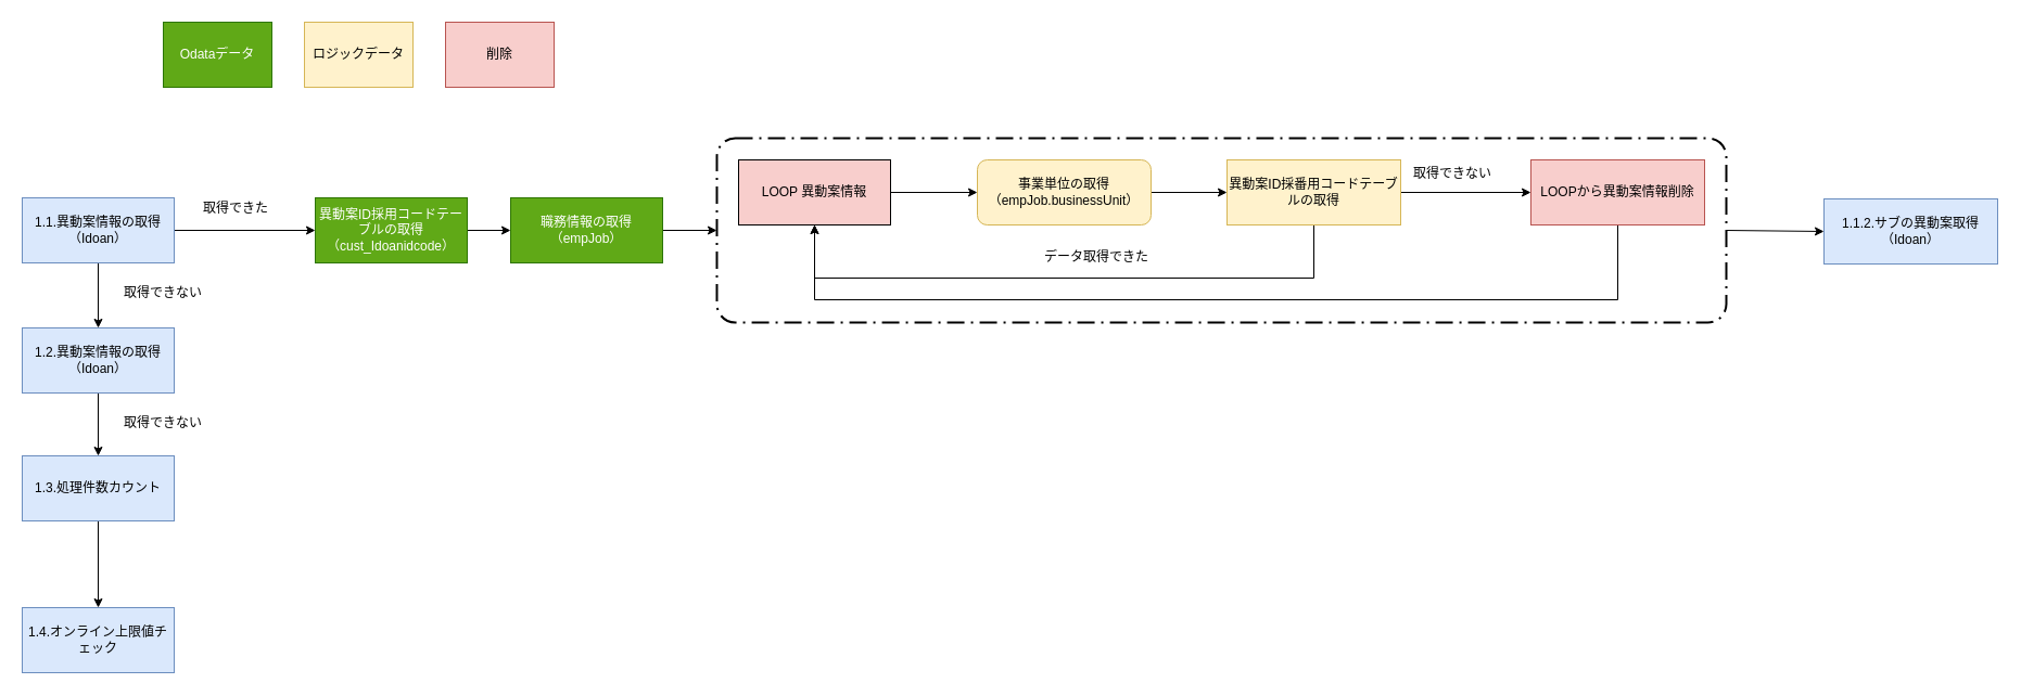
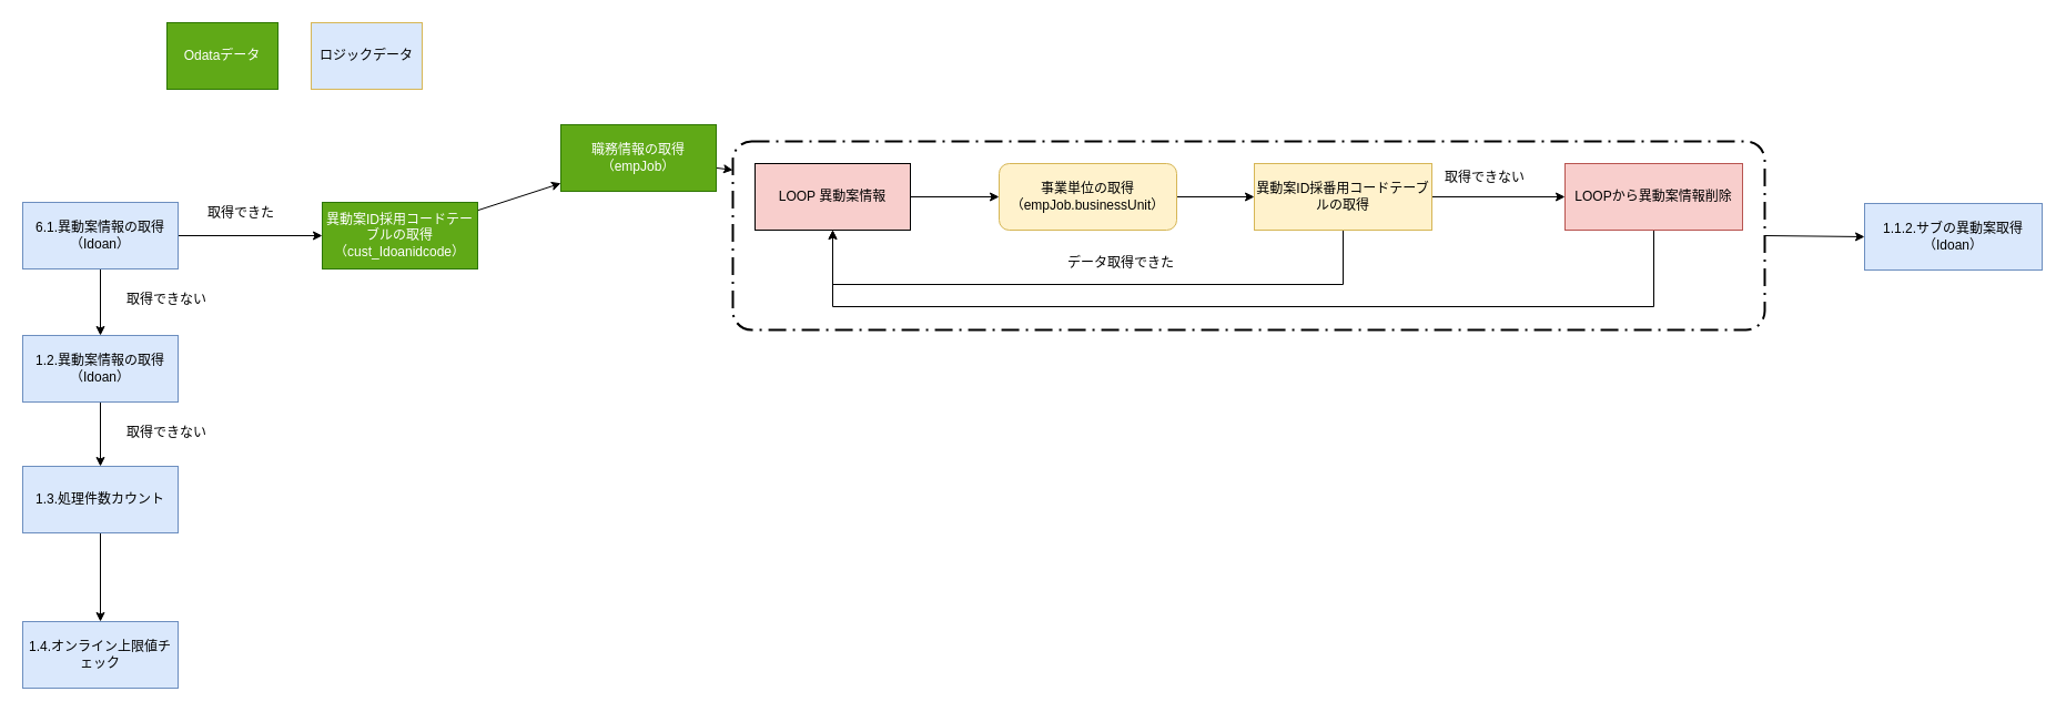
- <mxCell id="29" value="ロジックデータ" style="rounded=0;whiteSpace=wrap;html=1;labelBackgroundColor=none;fillColor=#fff2cc;strokeColor=#d6b656;" parent="1" vertex="1"><mxGeometry x="280" y="20" width="100" height="60" as="geometry" /></mxCell>
+ <mxCell id="29" value="ロジックデータ" style="rounded=0;whiteSpace=wrap;html=1;labelBackgroundColor=none;fillColor=#dae8fc;strokeColor=#d6b656;" parent="1" vertex="1"><mxGeometry x="280" y="20" width="100" height="60" as="geometry" /></mxCell>
- <mxCell id="28" value="削除" style="rounded=0;whiteSpace=wrap;html=1;labelBackgroundColor=none;fillColor=#f8cecc;strokeColor=#b85450;" parent="1" vertex="1"><mxGeometry x="410" y="20" width="100" height="60" as="geometry" /></mxCell>
- <mxCell id="5" value="1.1.異動案情報の取得&lt;br&gt;（Idoan）" style="rounded=0;whiteSpace=wrap;html=1;labelBackgroundColor=none;fillColor=#dae8fc;strokeColor=#6c8ebf;" parent="1" vertex="1"><mxGeometry x="20" y="182" width="140" height="60" as="geometry" /></mxCell>
+ <mxCell id="5" value="6.1.異動案情報の取得&lt;br&gt;（Idoan）" style="rounded=0;whiteSpace=wrap;html=1;labelBackgroundColor=none;fillColor=#dae8fc;strokeColor=#6c8ebf;" parent="1" vertex="1"><mxGeometry x="20" y="182" width="140" height="60" as="geometry" /></mxCell>
- <mxCell id="12" value="職務情報の取得&lt;br&gt;（empJob）" style="rounded=0;whiteSpace=wrap;html=1;labelBackgroundColor=none;fillColor=#60a917;strokeColor=#2D7600;fontColor=#ffffff;" parent="1" vertex="1"><mxGeometry x="470" y="182" width="140" height="60" as="geometry" /></mxCell>
+ <mxCell id="12" value="職務情報の取得&lt;br&gt;（empJob）" style="rounded=0;whiteSpace=wrap;html=1;labelBackgroundColor=none;fillColor=#60a917;strokeColor=#2D7600;fontColor=#ffffff;" parent="1" vertex="1"><mxGeometry x="505" y="112" width="140" height="60" as="geometry" /></mxCell>
